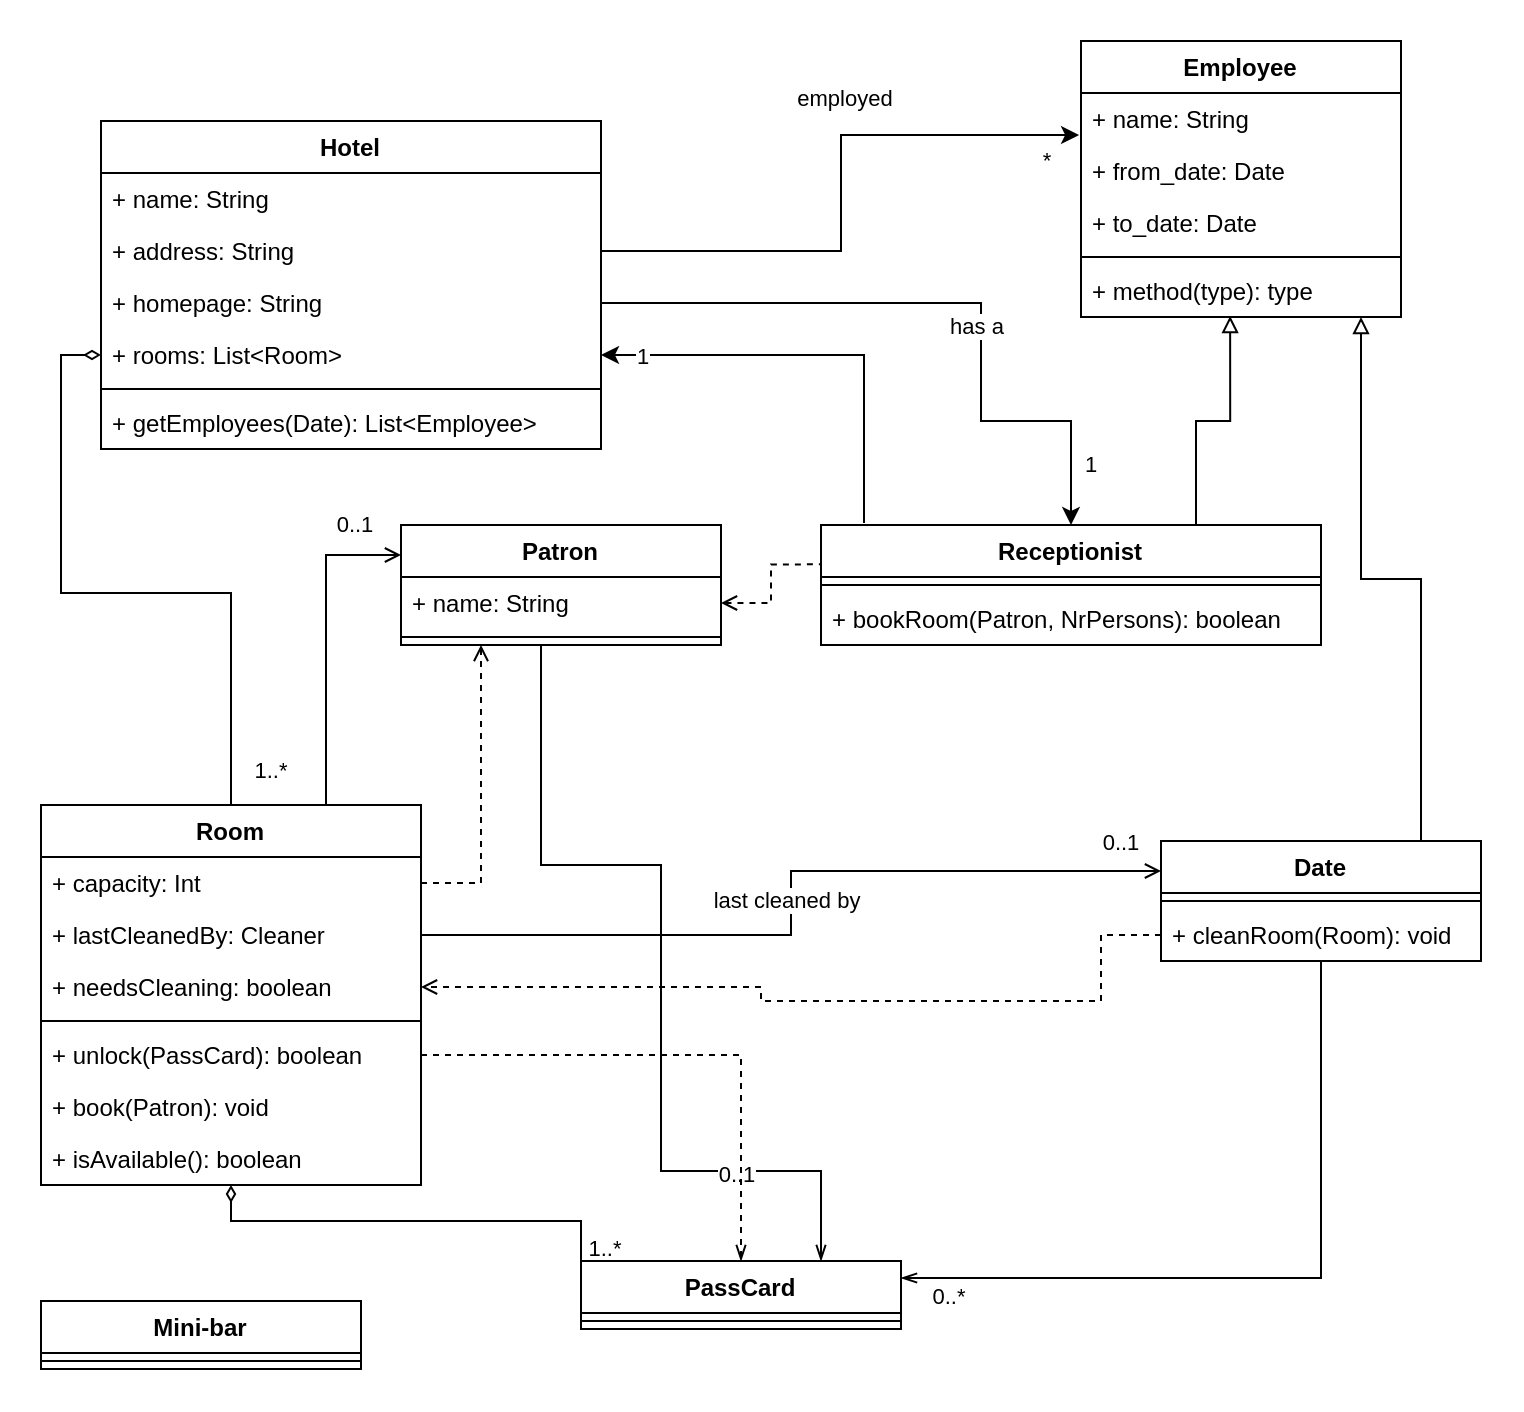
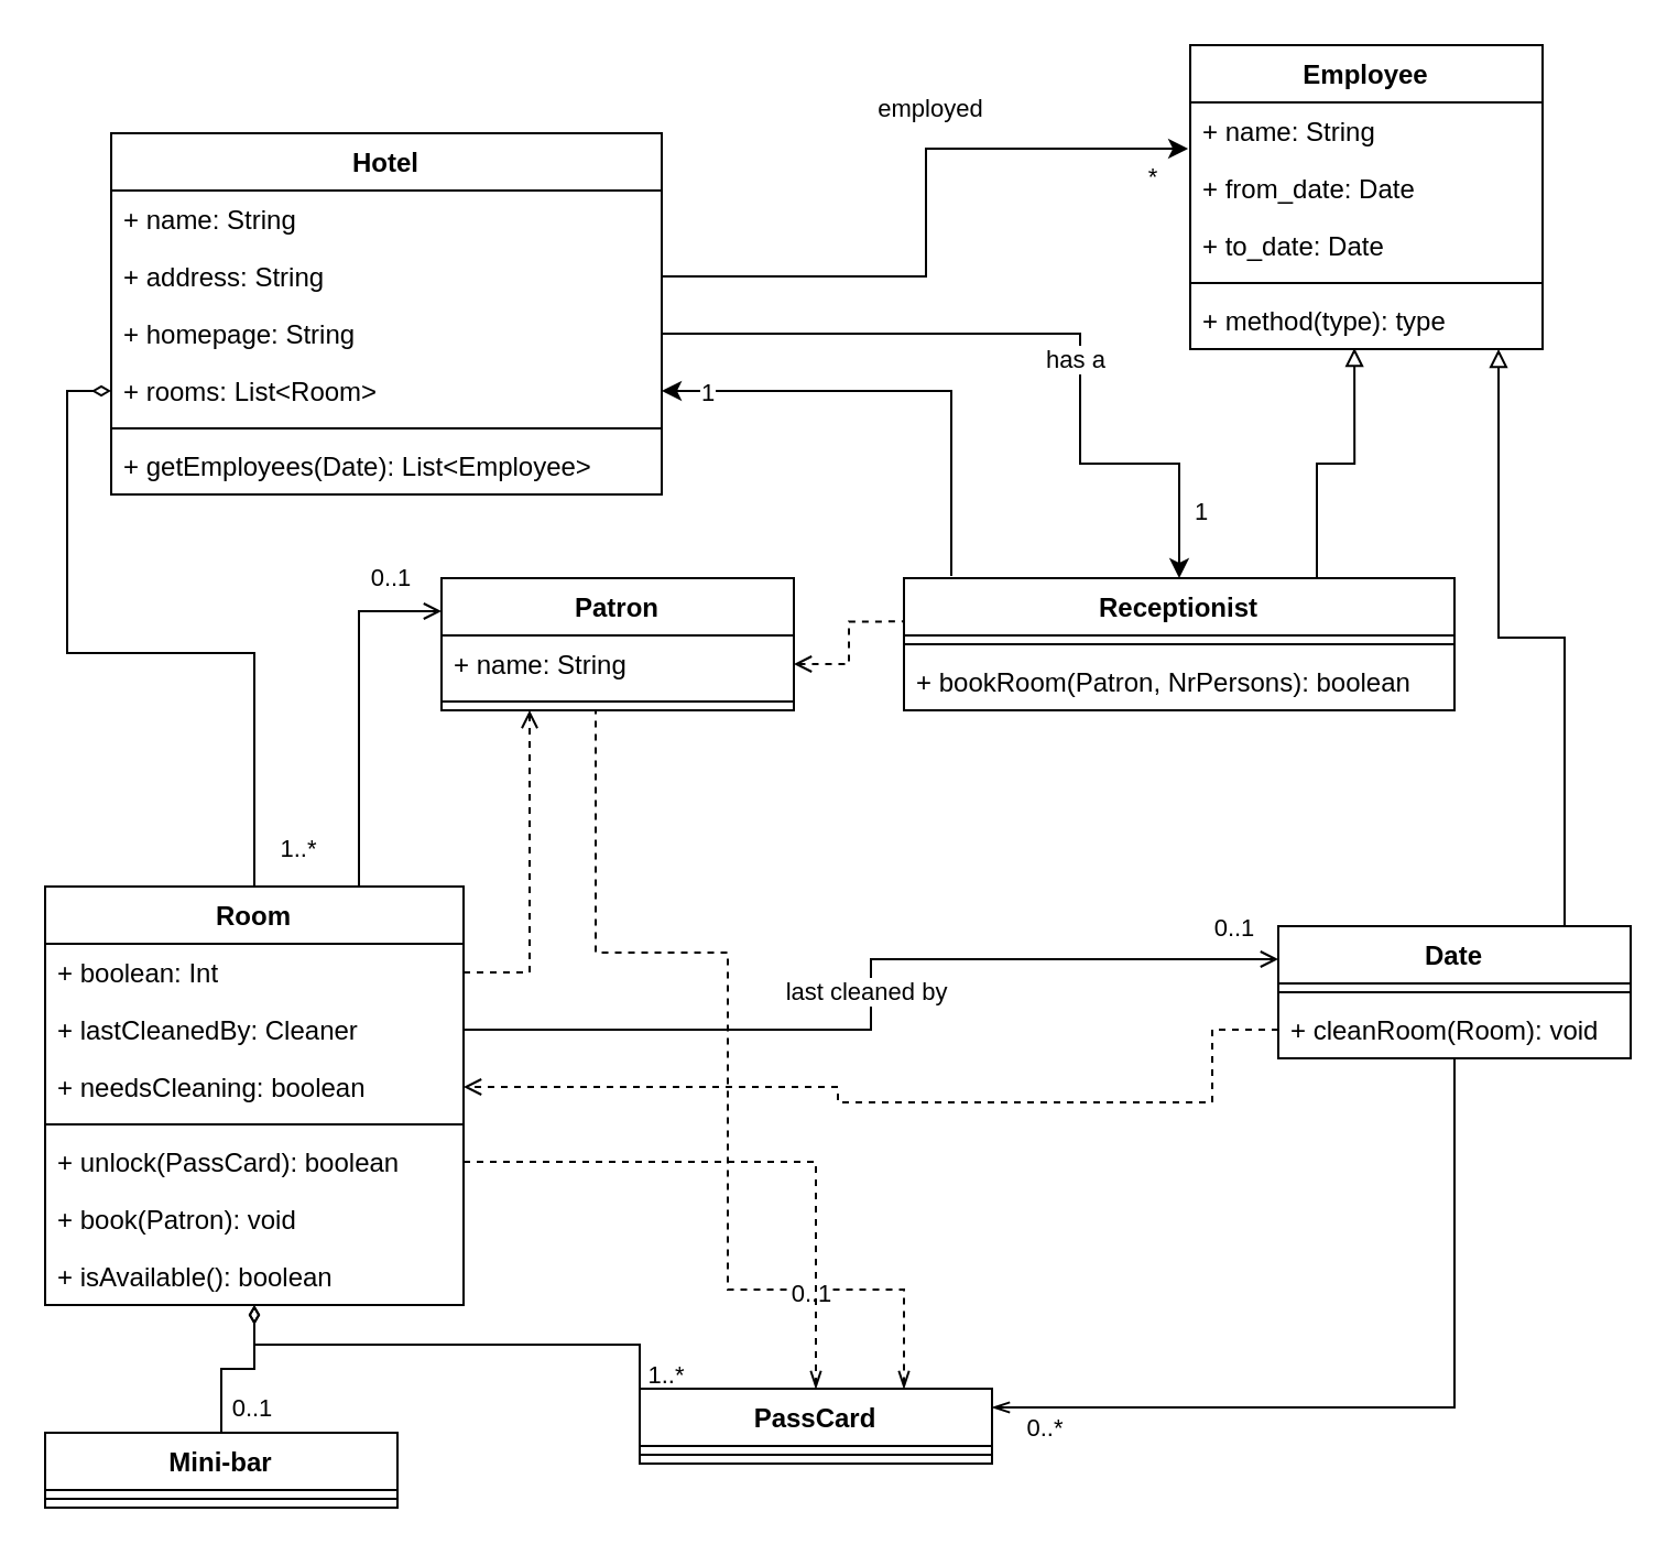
- <mxCell id="59" style="edgeStyle=orthogonalEdgeStyle;rounded=0;orthogonalLoop=1;jettySize=auto;html=1;exitX=0.75;exitY=0;exitDx=0;exitDy=0;startArrow=openThin;startFill=0;endArrow=none;endFill=0;" edge="1" parent="1" source="61" target="29"><mxGeometry relative="1" as="geometry"><Array as="points"><mxPoint x="330" y="585" /><mxPoint x="330" y="432" /><mxPoint x="270" y="432" /></Array></mxGeometry></mxCell>
+ <mxCell id="59" style="edgeStyle=orthogonalEdgeStyle;rounded=0;orthogonalLoop=1;jettySize=auto;html=1;exitX=0.75;exitY=0;exitDx=0;exitDy=0;startArrow=openThin;startFill=0;endArrow=none;endFill=0;dashed=1;" edge="1" parent="1" source="61" target="29"><mxGeometry relative="1" as="geometry"><Array as="points"><mxPoint x="330" y="585" /><mxPoint x="330" y="432" /><mxPoint x="270" y="432" /></Array></mxGeometry></mxCell>
- <mxCell id="39" value="+ capacity: Int" style="text;strokeColor=none;fillColor=none;align=left;verticalAlign=top;spacingLeft=4;spacingRight=4;overflow=hidden;rotatable=0;points=[[0,0.5],[1,0.5]];portConstraint=eastwest;" vertex="1" parent="38"><mxGeometry y="26" width="190" height="26" as="geometry" /></mxCell>
+ <mxCell id="39" value="+ boolean: Int" style="text;strokeColor=none;fillColor=none;align=left;verticalAlign=top;spacingLeft=4;spacingRight=4;overflow=hidden;rotatable=0;points=[[0,0.5],[1,0.5]];portConstraint=eastwest;" vertex="1" parent="38"><mxGeometry y="26" width="190" height="26" as="geometry" /></mxCell>
+ <mxCell id="51" style="edgeStyle=orthogonalEdgeStyle;rounded=0;orthogonalLoop=1;jettySize=auto;html=1;exitX=0.5;exitY=0;exitDx=0;exitDy=0;startArrow=none;startFill=0;endArrow=diamondThin;endFill=0;" edge="1" parent="1" source="53" target="38"><mxGeometry relative="1" as="geometry" /></mxCell>
+ <mxCell id="52" value="0..1" style="edgeLabel;html=1;align=center;verticalAlign=middle;resizable=0;points=[];" vertex="1" connectable="0" parent="51"><mxGeometry x="-0.71" relative="1" as="geometry"><mxPoint x="13" y="-1" as="offset" /></mxGeometry></mxCell>
